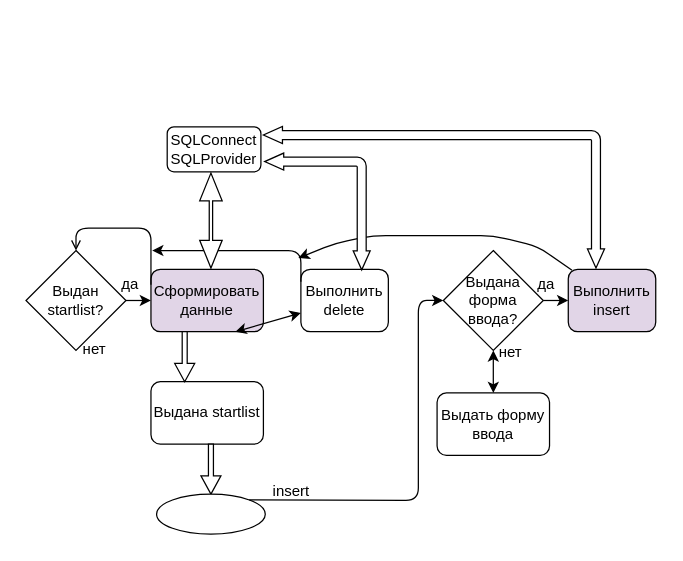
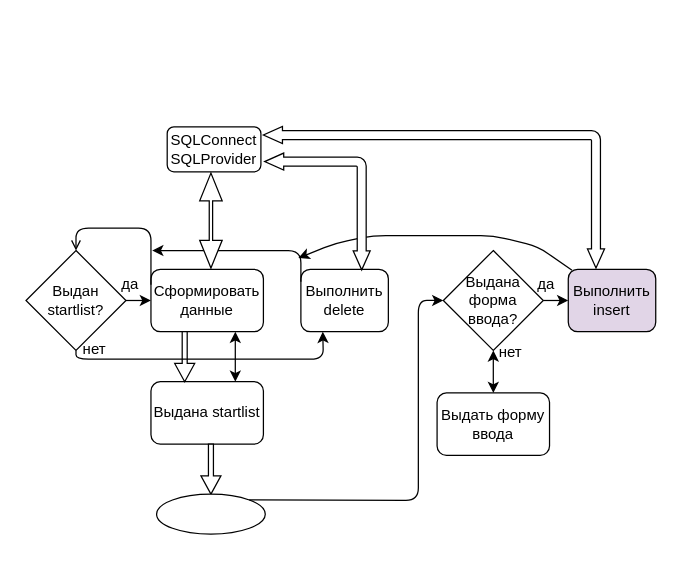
- <mxCell id="3" value="Сформировать данные" style="rounded=1;whiteSpace=wrap;html=1;fillColor=#e1d5e7;" vertex="1" parent="1"><mxGeometry x="120" y="215" width="90" height="50" as="geometry" /></mxCell>
+ <mxCell id="3" value="Сформировать данные" style="rounded=1;whiteSpace=wrap;html=1;" vertex="1" parent="1"><mxGeometry x="120" y="215" width="90" height="50" as="geometry" /></mxCell>
- <mxCell id="10" value="" style="endArrow=classic;startArrow=classic;html=1;exitX=0.75;exitY=1;exitDx=0;exitDy=0;" edge="1" parent="1" source="3" target="5"><mxGeometry width="50" height="50" relative="1" as="geometry"><mxPoint x="290" y="300" as="sourcePoint" /><mxPoint x="340" y="250" as="targetPoint" /></mxGeometry></mxCell>
+ <mxCell id="10" value="" style="endArrow=classic;startArrow=classic;html=1;exitX=0.75;exitY=1;exitDx=0;exitDy=0;entryX=0.75;entryY=0;entryDx=0;entryDy=0;" edge="1" parent="1" source="3" target="4"><mxGeometry width="50" height="50" relative="1" as="geometry"><mxPoint x="290" y="300" as="sourcePoint" /><mxPoint x="340" y="250" as="targetPoint" /></mxGeometry></mxCell>
+ <mxCell id="14" value="" style="endArrow=classic;html=1;exitX=0.5;exitY=1;exitDx=0;exitDy=0;entryX=0.25;entryY=1;entryDx=0;entryDy=0;" edge="1" parent="1" source="2" target="5"><mxGeometry width="50" height="50" relative="1" as="geometry"><mxPoint x="232" y="358" as="sourcePoint" /><mxPoint x="271" y="296" as="targetPoint" /><Array as="points"><mxPoint x="60" y="287" /><mxPoint x="258" y="287" /></Array></mxGeometry></mxCell>
- <mxCell id="18" value="insert" style="text;html=1;strokeColor=none;fillColor=none;align=center;verticalAlign=middle;whiteSpace=wrap;rounded=0;" vertex="1" parent="1"><mxGeometry x="220" y="386" width="25" height="14" as="geometry" /></mxCell>
